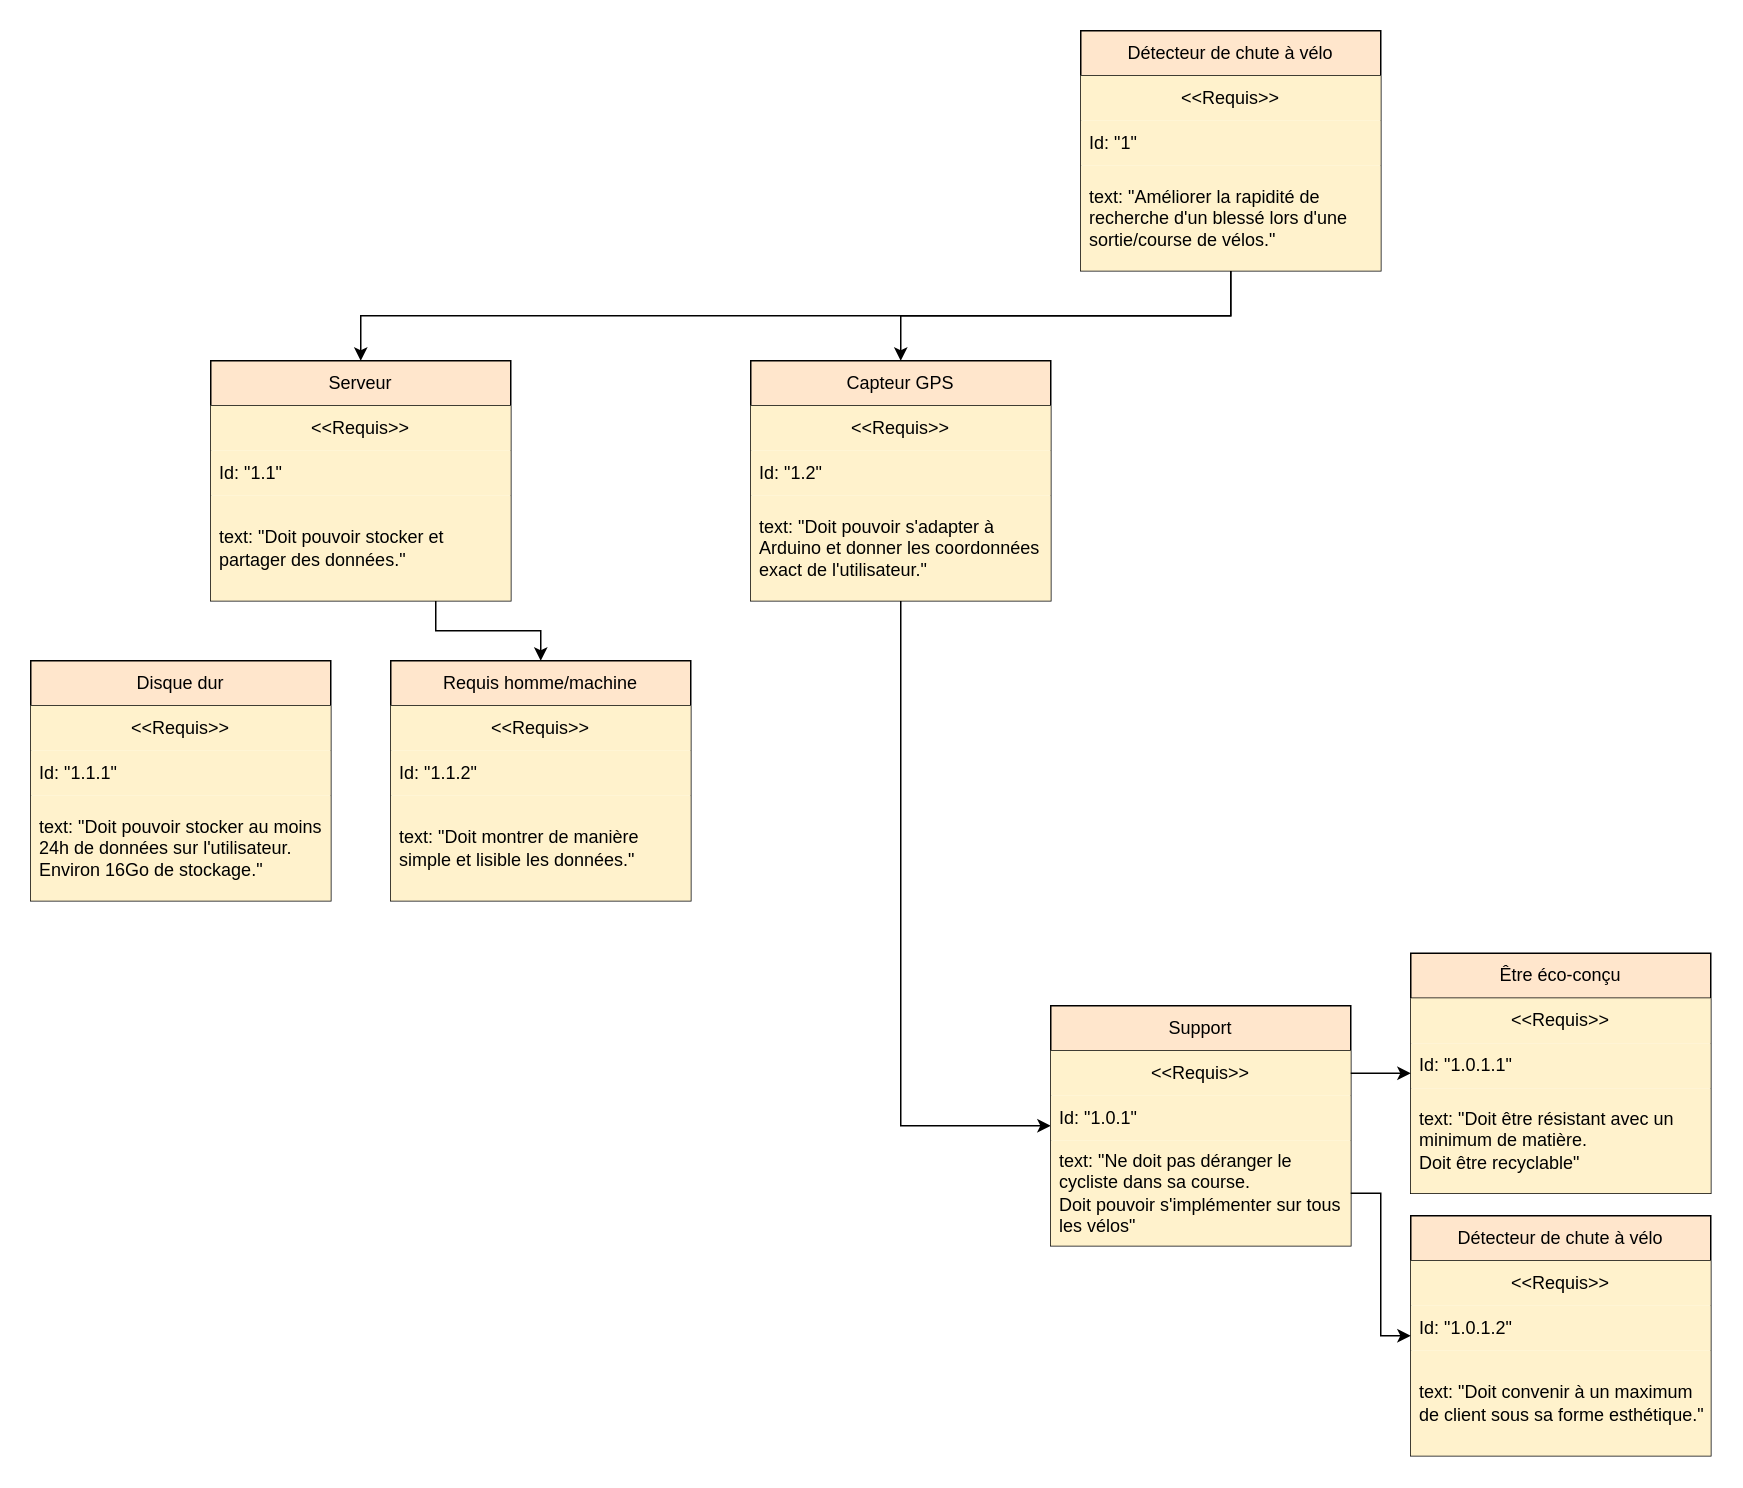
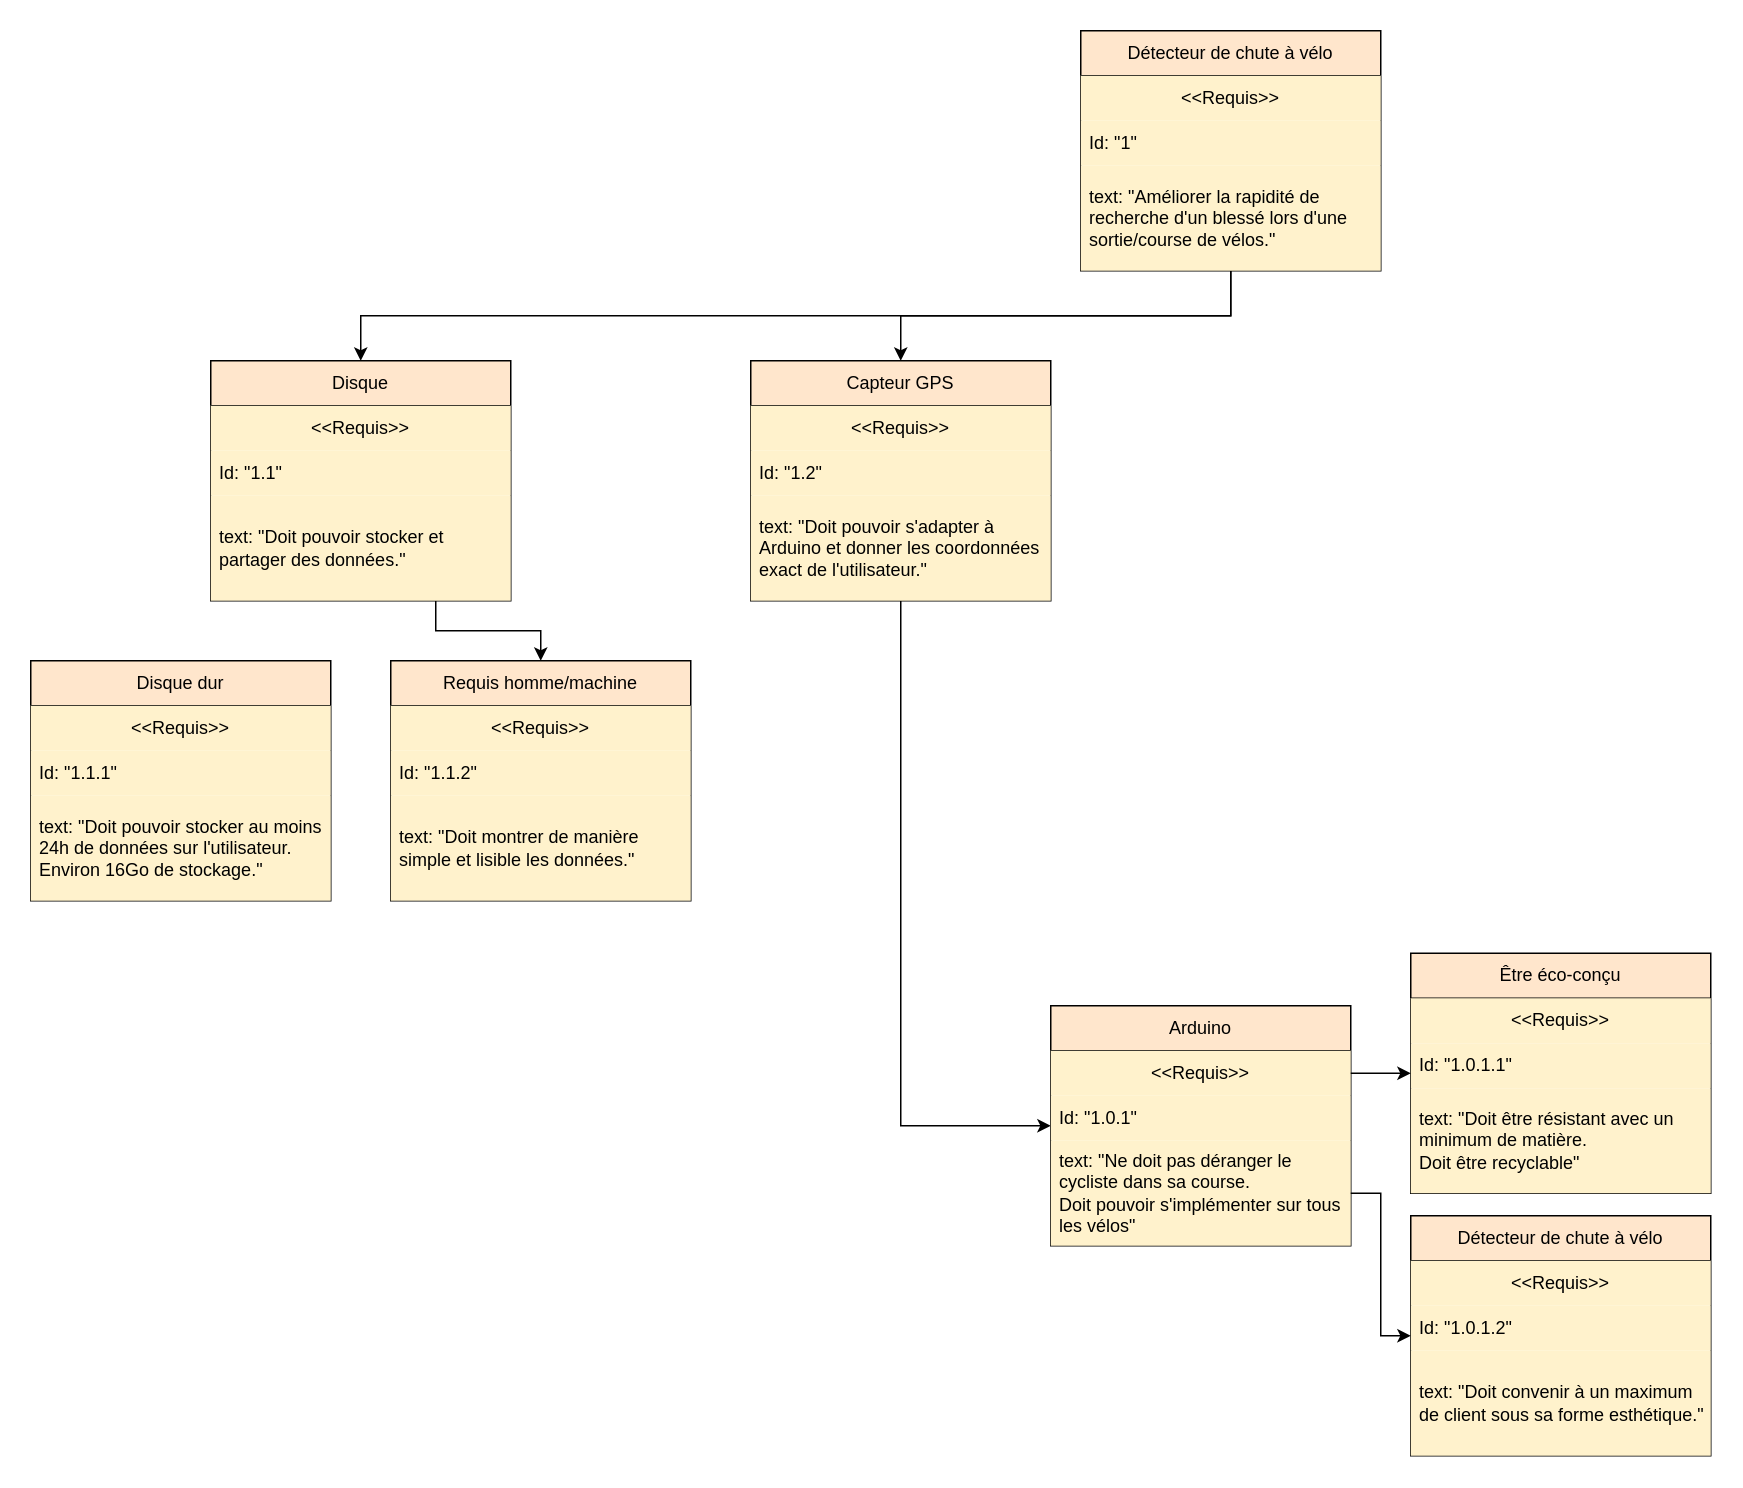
- <mxCell id="17" value="Serveur" style="swimlane;fontStyle=0;childLayout=stackLayout;horizontal=1;startSize=30;horizontalStack=0;resizeParent=1;resizeParentMax=0;resizeLast=0;collapsible=1;marginBottom=0;whiteSpace=wrap;html=1;strokeWidth=1;fillColor=#ffe6cc;strokeColor=default;" parent="1" vertex="1"><mxGeometry x="140" y="240" width="200" height="160" as="geometry"><mxRectangle x="-790" y="180" width="80" height="30" as="alternateBounds" /></mxGeometry></mxCell>
+ <mxCell id="17" value="Disque" style="swimlane;fontStyle=0;childLayout=stackLayout;horizontal=1;startSize=30;horizontalStack=0;resizeParent=1;resizeParentMax=0;resizeLast=0;collapsible=1;marginBottom=0;whiteSpace=wrap;html=1;strokeWidth=1;fillColor=#ffe6cc;strokeColor=default;" parent="1" vertex="1"><mxGeometry x="140" y="240" width="200" height="160" as="geometry"><mxRectangle x="-790" y="180" width="80" height="30" as="alternateBounds" /></mxGeometry></mxCell>
- <mxCell id="26" value="Support" style="swimlane;fontStyle=0;childLayout=stackLayout;horizontal=1;startSize=30;horizontalStack=0;resizeParent=1;resizeParentMax=0;resizeLast=0;collapsible=1;marginBottom=0;whiteSpace=wrap;html=1;strokeWidth=1;fillColor=#ffe6cc;strokeColor=default;" parent="1" vertex="1"><mxGeometry x="700" y="670" width="200" height="160" as="geometry"><mxRectangle x="210" y="330" width="80" height="30" as="alternateBounds" /></mxGeometry></mxCell>
+ <mxCell id="26" value="Arduino" style="swimlane;fontStyle=0;childLayout=stackLayout;horizontal=1;startSize=30;horizontalStack=0;resizeParent=1;resizeParentMax=0;resizeLast=0;collapsible=1;marginBottom=0;whiteSpace=wrap;html=1;strokeWidth=1;fillColor=#ffe6cc;strokeColor=default;" parent="1" vertex="1"><mxGeometry x="700" y="670" width="200" height="160" as="geometry"><mxRectangle x="210" y="330" width="80" height="30" as="alternateBounds" /></mxGeometry></mxCell>
